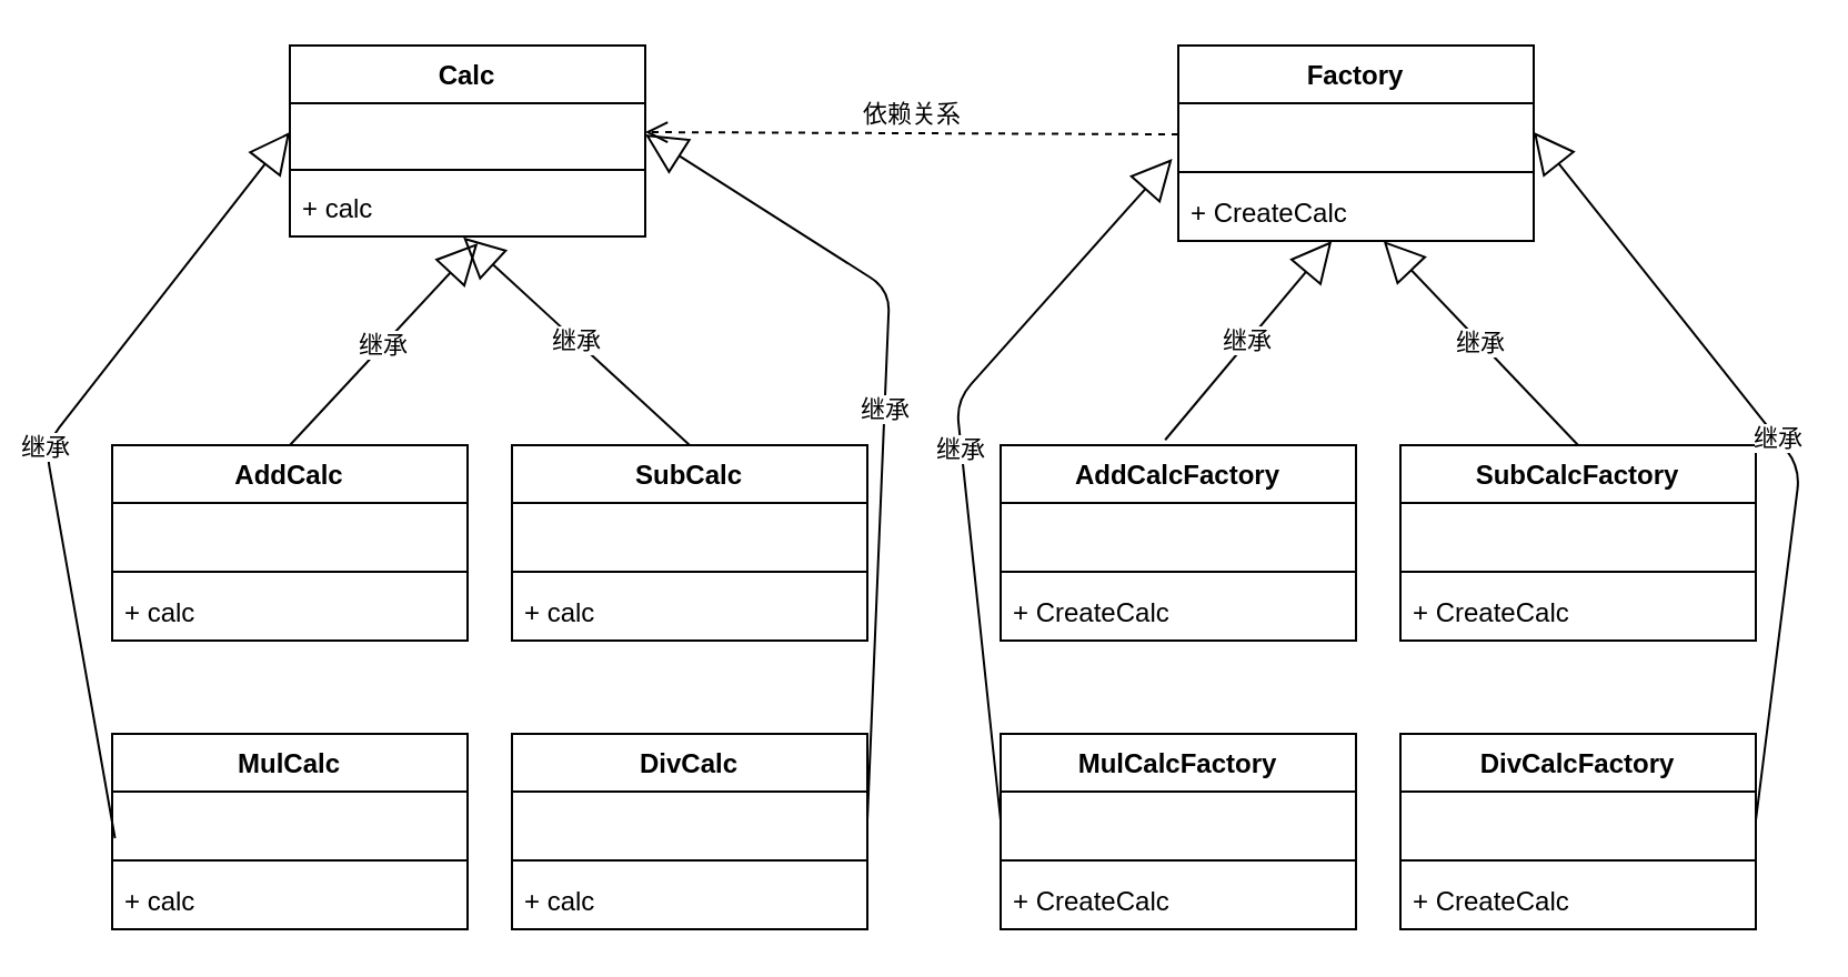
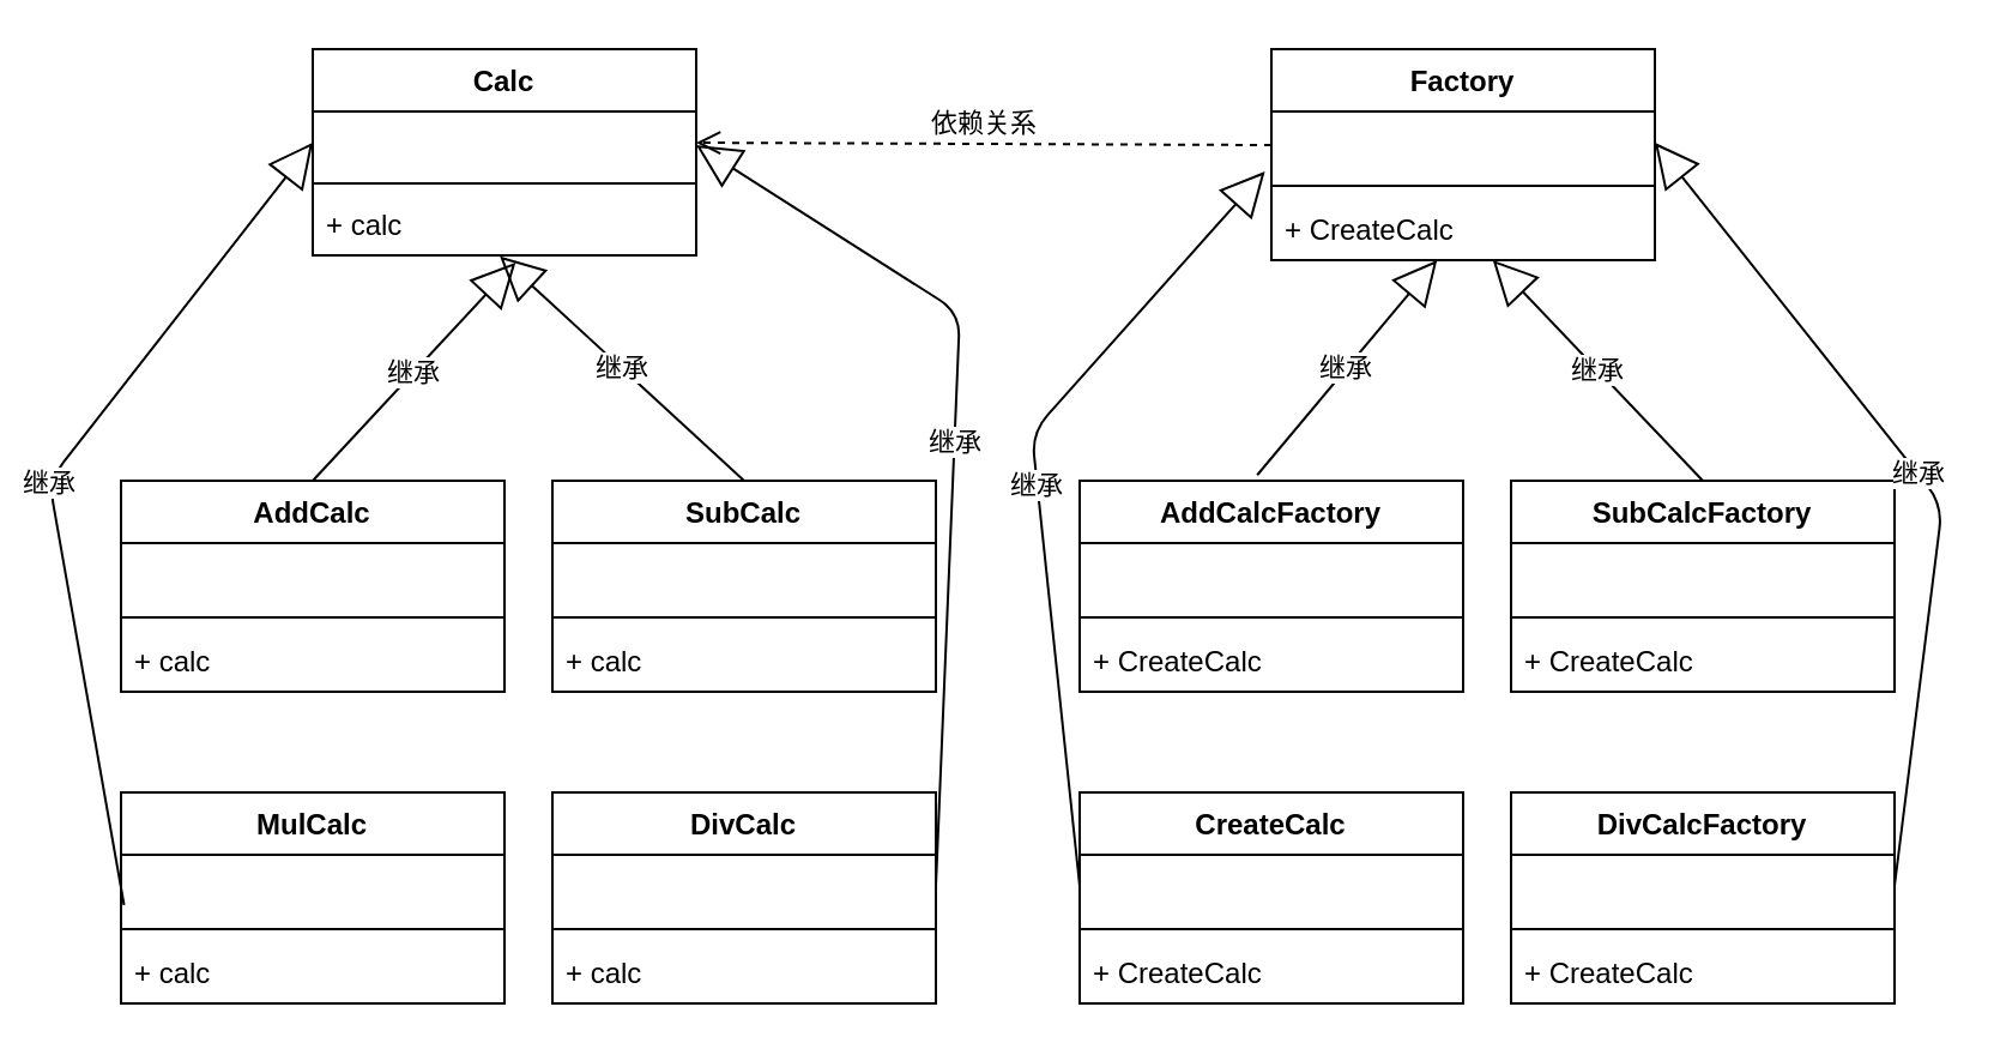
- <mxCell id="34" value="MulCalcFactory" style="swimlane;fontStyle=1;align=center;verticalAlign=top;childLayout=stackLayout;horizontal=1;startSize=26;horizontalStack=0;resizeParent=1;resizeParentMax=0;resizeLast=0;collapsible=1;marginBottom=0;" vertex="1" parent="1"><mxGeometry x="450" y="330" width="160" height="88" as="geometry" /></mxCell>
+ <mxCell id="34" value="CreateCalc" style="swimlane;fontStyle=1;align=center;verticalAlign=top;childLayout=stackLayout;horizontal=1;startSize=26;horizontalStack=0;resizeParent=1;resizeParentMax=0;resizeLast=0;collapsible=1;marginBottom=0;" vertex="1" parent="1"><mxGeometry x="450" y="330" width="160" height="88" as="geometry" /></mxCell>
